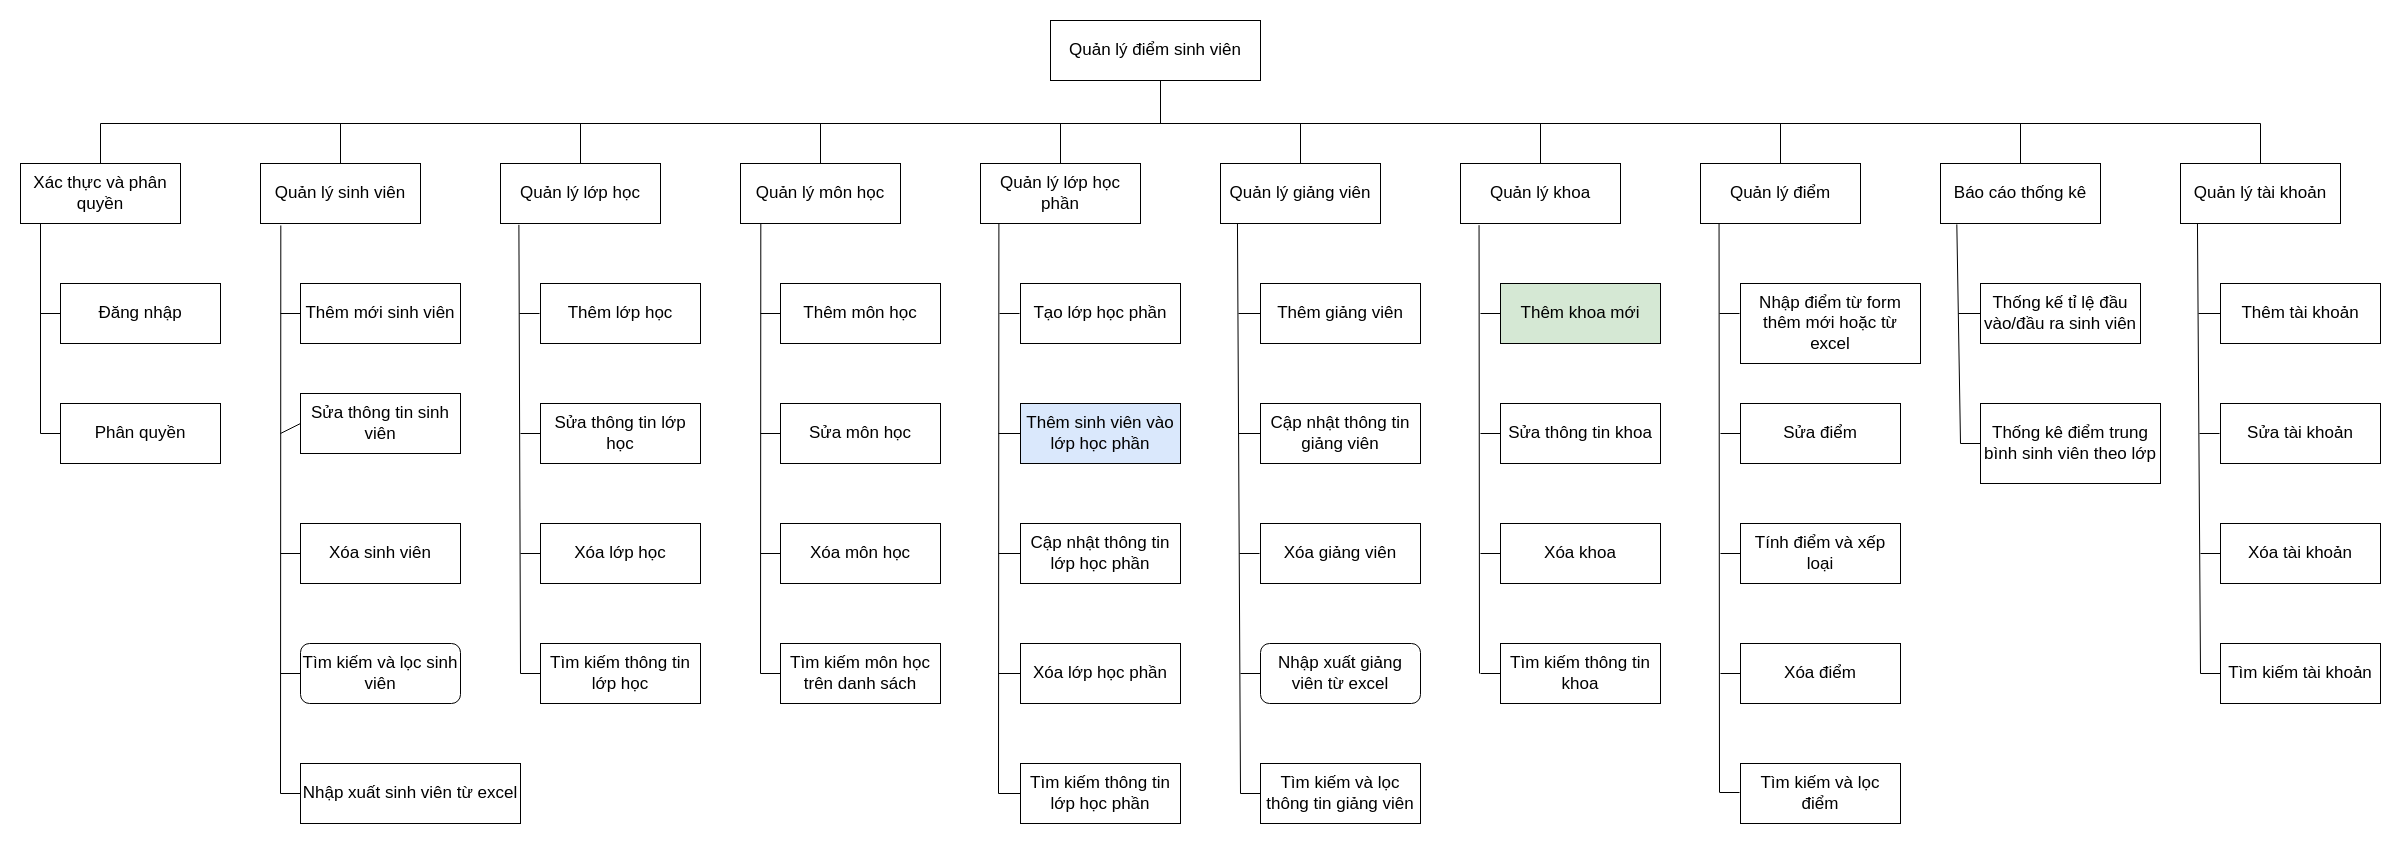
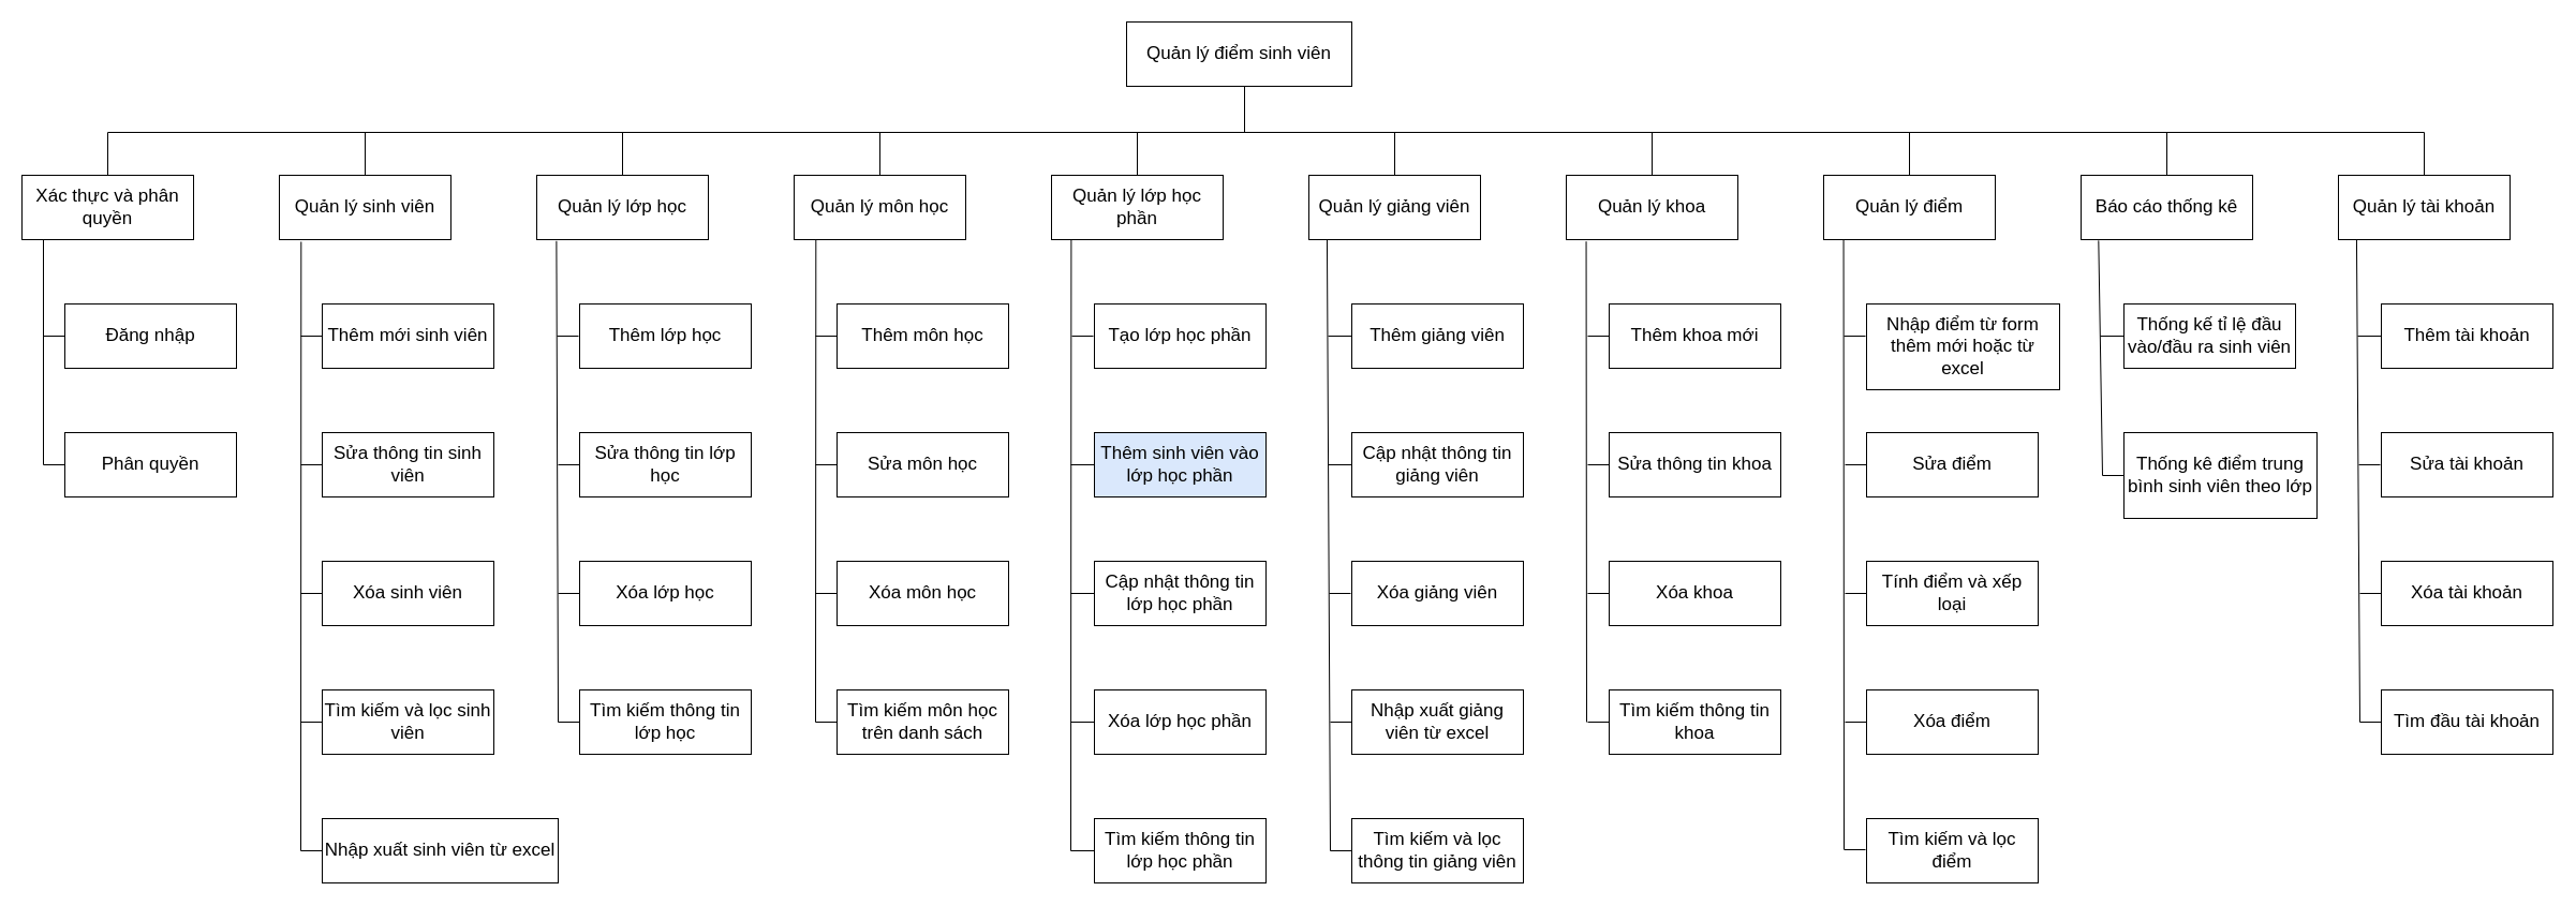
- <mxCell id="17" value="Thêm khoa mới" style="rounded=0;whiteSpace=wrap;html=1;fontSize=17;fillColor=#d5e8d4;" vertex="1" parent="1"><mxGeometry x="1500" y="283" width="160" height="60" as="geometry" /></mxCell>
+ <mxCell id="17" value="Thêm khoa mới" style="rounded=0;whiteSpace=wrap;html=1;fontSize=17;" vertex="1" parent="1"><mxGeometry x="1500" y="283" width="160" height="60" as="geometry" /></mxCell>
- <mxCell id="30" value="Sửa thông tin sinh viên" style="rounded=0;whiteSpace=wrap;html=1;fontSize=17;" vertex="1" parent="1"><mxGeometry x="300" y="393" width="160" height="60" as="geometry" /></mxCell>
+ <mxCell id="30" value="Sửa thông tin sinh viên" style="rounded=0;whiteSpace=wrap;html=1;fontSize=17;" vertex="1" parent="1"><mxGeometry x="300" y="403" width="160" height="60" as="geometry" /></mxCell>
- <mxCell id="32" value="Tìm kiếm và lọc sinh viên" style="whiteSpace=wrap;html=1;fontSize=17;rounded=1;" vertex="1" parent="1"><mxGeometry x="300" y="643" width="160" height="60" as="geometry" /></mxCell>
+ <mxCell id="32" value="Tìm kiếm và lọc sinh viên" style="rounded=0;whiteSpace=wrap;html=1;fontSize=17;" vertex="1" parent="1"><mxGeometry x="300" y="643" width="160" height="60" as="geometry" /></mxCell>
- <mxCell id="77" value="Nhập xuất giảng viên từ excel" style="whiteSpace=wrap;html=1;fontSize=17;rounded=1;" vertex="1" parent="1"><mxGeometry x="1260" y="643" width="160" height="60" as="geometry" /></mxCell>
+ <mxCell id="77" value="Nhập xuất giảng viên từ excel" style="rounded=0;whiteSpace=wrap;html=1;fontSize=17;" vertex="1" parent="1"><mxGeometry x="1260" y="643" width="160" height="60" as="geometry" /></mxCell>
- <mxCell id="109" value="Tìm kiếm tài khoản" style="rounded=0;whiteSpace=wrap;html=1;fontSize=17;" vertex="1" parent="1"><mxGeometry x="2220" y="643" width="160" height="60" as="geometry" /></mxCell>
+ <mxCell id="109" value="Tìm đầu tài khoản" style="rounded=0;whiteSpace=wrap;html=1;fontSize=17;" vertex="1" parent="1"><mxGeometry x="2220" y="643" width="160" height="60" as="geometry" /></mxCell>
